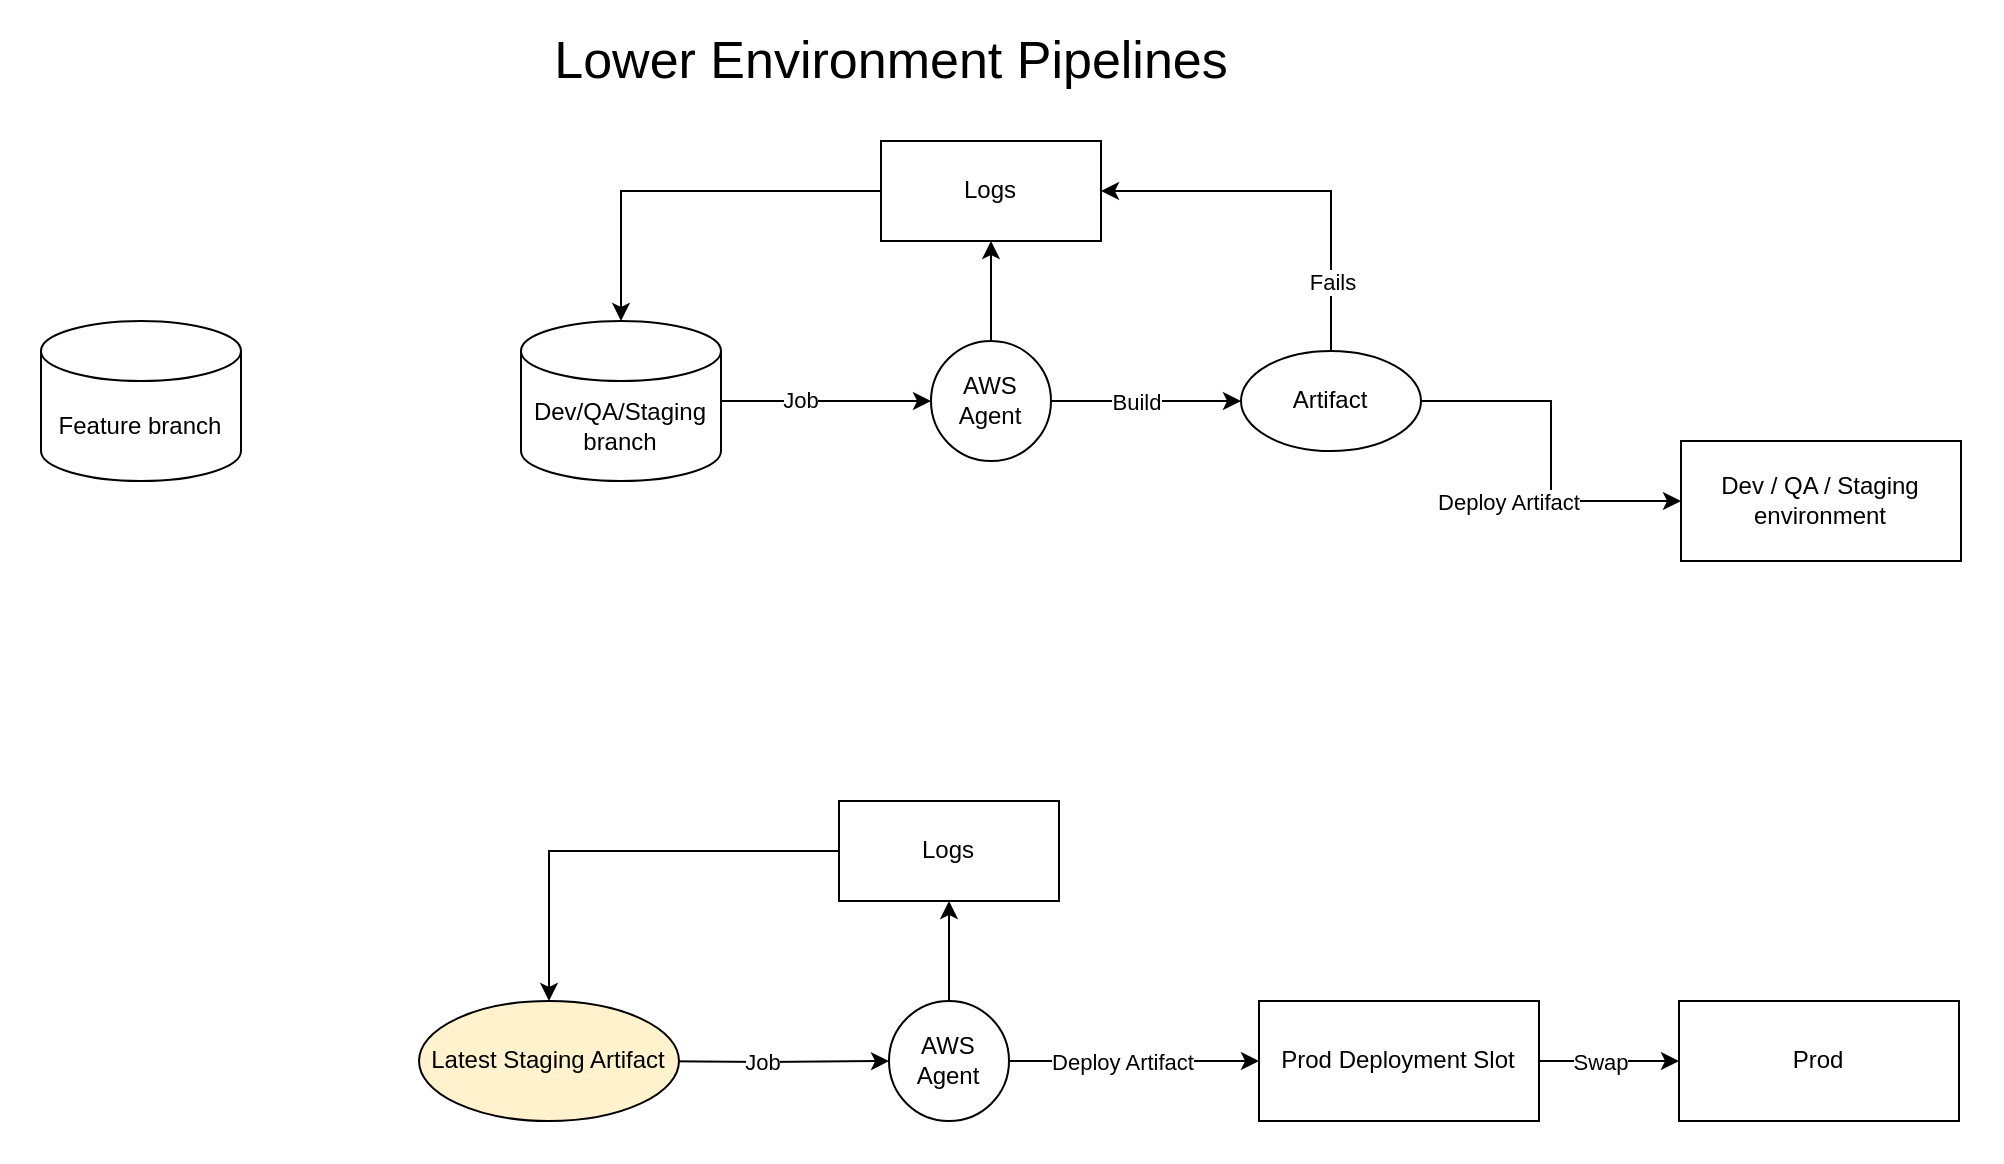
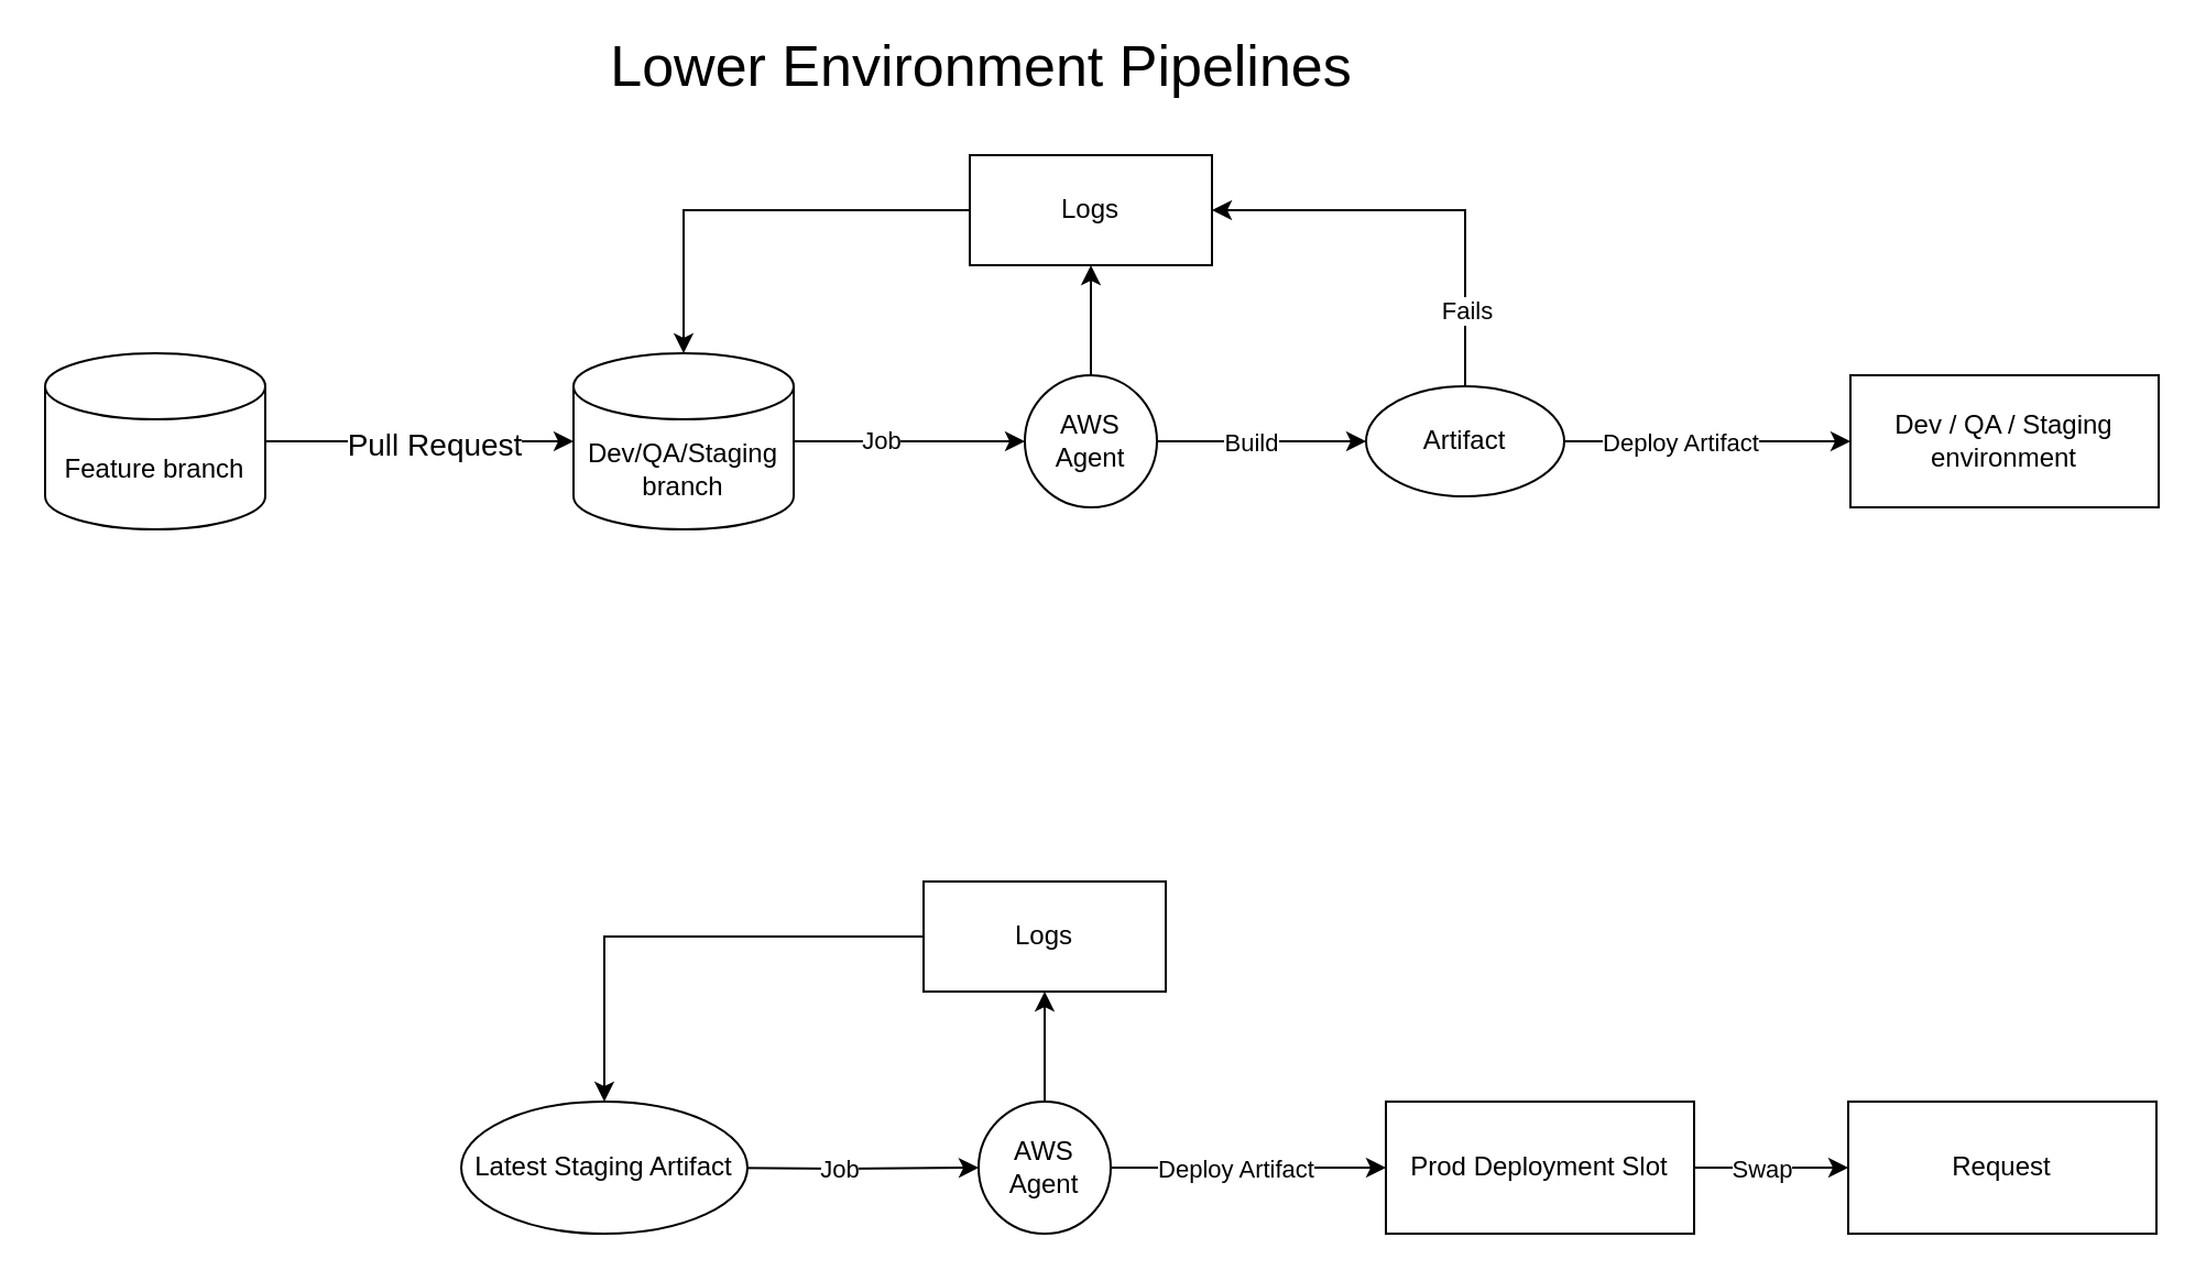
+ <mxCell id="31" style="edgeStyle=orthogonalEdgeStyle;rounded=0;orthogonalLoop=1;jettySize=auto;html=1;exitX=1;exitY=0.5;exitDx=0;exitDy=0;exitPerimeter=0;entryX=0;entryY=0.5;entryDx=0;entryDy=0;entryPerimeter=0;fontSize=26;" parent="1" source="33" target="4" edge="1"><mxGeometry relative="1" as="geometry" /></mxCell>
+ <mxCell id="32" value="&lt;font style=&quot;font-size: 14px&quot;&gt;Pull Request&lt;/font&gt;" style="edgeLabel;html=1;align=center;verticalAlign=middle;resizable=0;points=[];fontSize=26;" parent="31" vertex="1" connectable="0"><mxGeometry x="0.157" y="-1" relative="1" as="geometry"><mxPoint x="-5" y="-4" as="offset" /></mxGeometry></mxCell>
- <mxCell id="7" value="Dev / QA / Staging environment" style="whiteSpace=wrap;html=1;" parent="1" vertex="1"><mxGeometry x="840" y="220" width="140" height="60" as="geometry" /></mxCell>
+ <mxCell id="7" value="Dev / QA / Staging environment" style="whiteSpace=wrap;html=1;" parent="1" vertex="1"><mxGeometry x="840" y="170" width="140" height="60" as="geometry" /></mxCell>
- <mxCell id="28" value="Latest Staging Artifact" style="ellipse;whiteSpace=wrap;html=1;fillColor=#fff2cc;" parent="1" vertex="1"><mxGeometry x="209" y="500" width="130" height="60" as="geometry" /></mxCell>
+ <mxCell id="28" value="Latest Staging Artifact" style="ellipse;whiteSpace=wrap;html=1;" parent="1" vertex="1"><mxGeometry x="209" y="500" width="130" height="60" as="geometry" /></mxCell>
- <mxCell id="29" value="Prod" style="whiteSpace=wrap;html=1;" parent="1" vertex="1"><mxGeometry x="839" y="500" width="140" height="60" as="geometry" /></mxCell>
+ <mxCell id="29" value="Request" style="whiteSpace=wrap;html=1;" parent="1" vertex="1"><mxGeometry x="839" y="500" width="140" height="60" as="geometry" /></mxCell>
